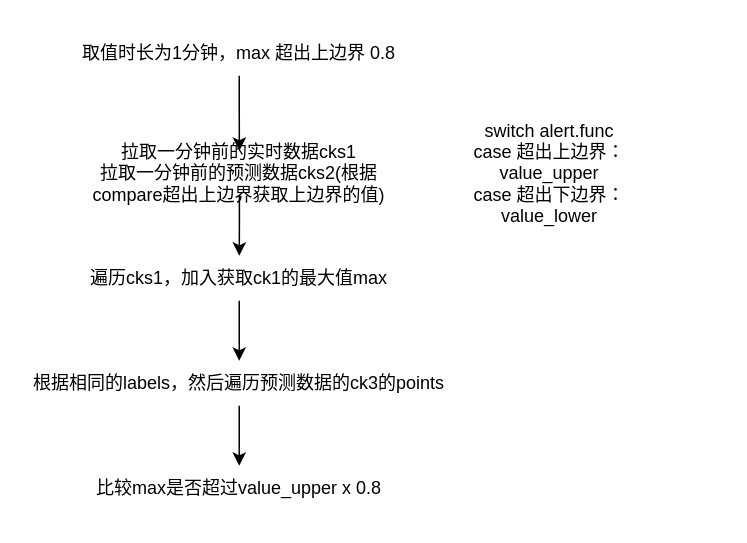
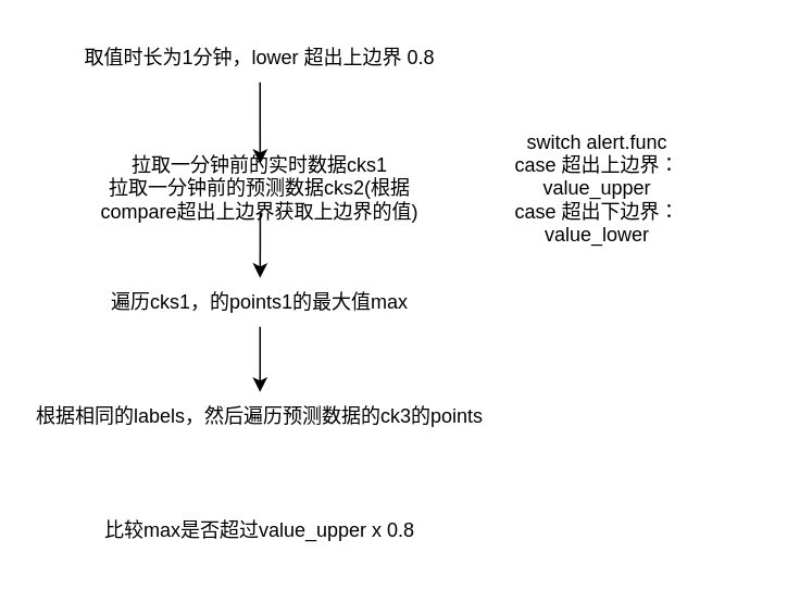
- <mxCell id="3" value="取值时长为1分钟，max 超出上边界 0.8" style="text;html=1;strokeColor=none;fillColor=none;align=center;verticalAlign=middle;whiteSpace=wrap;rounded=0;" vertex="1" parent="1"><mxGeometry x="34" y="20" width="250" height="30" as="geometry" /></mxCell>
+ <mxCell id="3" value="取值时长为1分钟，lower 超出上边界 0.8" style="text;html=1;strokeColor=none;fillColor=none;align=center;verticalAlign=middle;whiteSpace=wrap;rounded=0;" vertex="1" parent="1"><mxGeometry x="34" y="20" width="250" height="30" as="geometry" /></mxCell>
- <mxCell id="7" value="遍历cks1，加入获取ck1的最大值max" style="text;html=1;strokeColor=none;fillColor=none;align=center;verticalAlign=middle;whiteSpace=wrap;rounded=0;" vertex="1" parent="1"><mxGeometry x="47" y="170" width="224" height="30" as="geometry" /></mxCell>
+ <mxCell id="7" value="遍历cks1，的points1的最大值max" style="text;html=1;strokeColor=none;fillColor=none;align=center;verticalAlign=middle;whiteSpace=wrap;rounded=0;" vertex="1" parent="1"><mxGeometry x="47" y="170" width="224" height="30" as="geometry" /></mxCell>
- <mxCell id="8" value="" style="edgeStyle=orthogonalEdgeStyle;rounded=0;orthogonalLoop=1;jettySize=auto;html=1;" edge="1" parent="1" source="9" target="10"><mxGeometry relative="1" as="geometry" /></mxCell>
